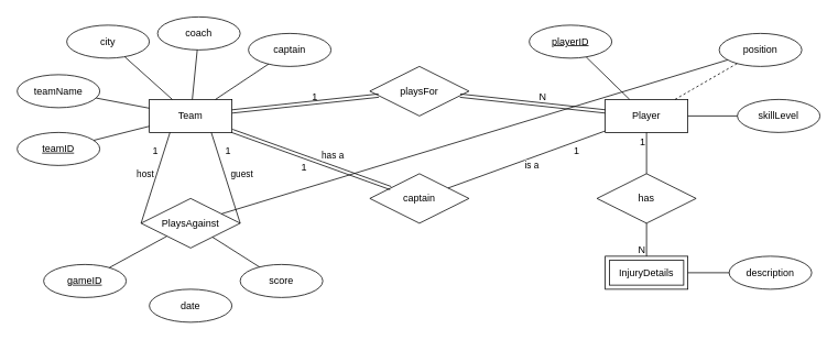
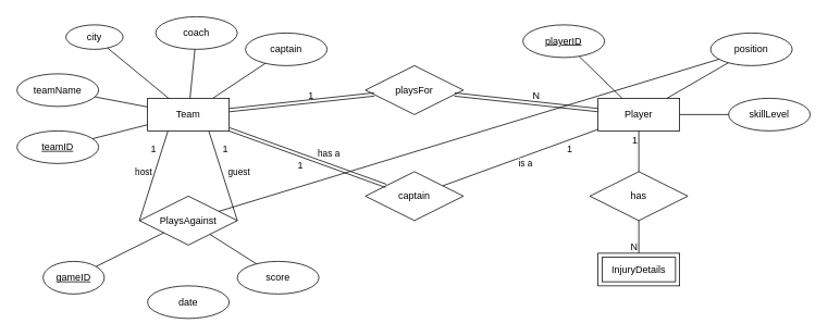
- <mxCell id="5" value="city" style="ellipse;whiteSpace=wrap;html=1;align=center;" parent="1" vertex="1"><mxGeometry x="80" y="30" width="100" height="40" as="geometry" /></mxCell>
+ <mxCell id="5" value="city" style="ellipse;whiteSpace=wrap;html=1;align=center;" parent="1" vertex="1"><mxGeometry x="80" y="30" width="70" height="30" as="geometry" /></mxCell>
- <mxCell id="18" value="" style="endArrow=none;html=1;rounded=0;dashed=1;" parent="1" source="15" target="13" edge="1"><mxGeometry width="50" height="50" relative="1" as="geometry"><mxPoint x="710" y="270" as="sourcePoint" /><mxPoint x="740" y="230" as="targetPoint" /></mxGeometry></mxCell>
+ <mxCell id="18" value="" style="endArrow=none;html=1;rounded=0;" parent="1" source="15" target="13" edge="1"><mxGeometry width="50" height="50" relative="1" as="geometry"><mxPoint x="710" y="270" as="sourcePoint" /><mxPoint x="740" y="230" as="targetPoint" /></mxGeometry></mxCell>
- <mxCell id="50" value="" style="endArrow=none;html=1;rounded=0;" parent="1" source="20" target="49" edge="1"><mxGeometry width="50" height="50" relative="1" as="geometry"><mxPoint x="822" y="440" as="sourcePoint" /><mxPoint x="872" y="390" as="targetPoint" /></mxGeometry></mxCell>
- <mxCell id="49" value="description" style="ellipse;whiteSpace=wrap;html=1;align=center;" parent="1" vertex="1"><mxGeometry x="882" y="310" width="100" height="40" as="geometry" /></mxCell>
- <mxCell id="29" value="gameID" style="ellipse;whiteSpace=wrap;html=1;align=center;fontStyle=4;" parent="1" vertex="1"><mxGeometry x="52" y="320" width="100" height="40" as="geometry" /></mxCell>
+ <mxCell id="29" value="gameID" style="ellipse;whiteSpace=wrap;html=1;align=center;fontStyle=4;" parent="1" vertex="1"><mxGeometry x="52" y="320" width="75" height="40" as="geometry" /></mxCell>
